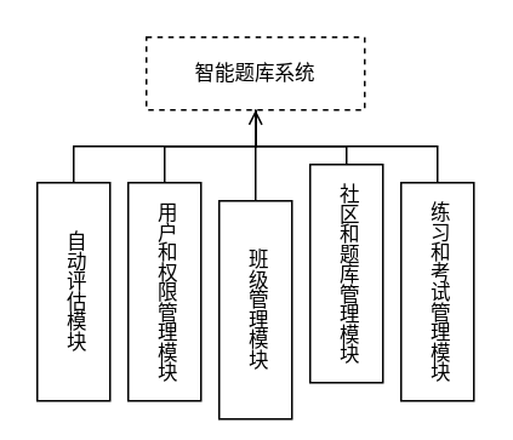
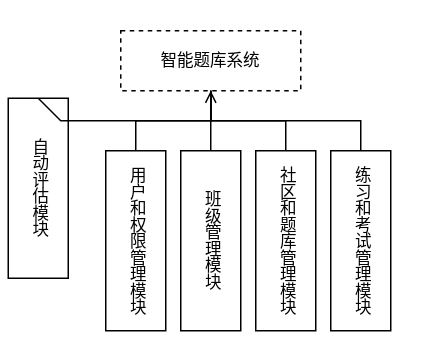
- <mxCell id="6" value="社区和题库管理模块" style="rounded=0;whiteSpace=wrap;html=1;textDirection=vertical-lr;fontSize=11;strokeWidth=1;" parent="1" vertex="1"><mxGeometry x="170" y="90" width="40" height="120" as="geometry" /></mxCell>
+ <mxCell id="6" value="社区和题库管理模块" style="rounded=0;whiteSpace=wrap;html=1;textDirection=vertical-lr;fontSize=11;strokeWidth=1;" parent="1" vertex="1"><mxGeometry x="170" y="100" width="40" height="120" as="geometry" /></mxCell>
- <mxCell id="3" value="自动评估模块" style="rounded=0;whiteSpace=wrap;html=1;textDirection=vertical-lr;fontSize=11;strokeWidth=1;" parent="1" vertex="1"><mxGeometry x="20" y="100" width="40" height="120" as="geometry" /></mxCell>
+ <mxCell id="3" value="自动评估模块" style="rounded=0;whiteSpace=wrap;html=1;textDirection=vertical-lr;fontSize=11;strokeWidth=1;" parent="1" vertex="1"><mxGeometry x="5" y="65" width="40" height="120" as="geometry" /></mxCell>
- <mxCell id="5" value="班级管理模块" style="rounded=0;whiteSpace=wrap;html=1;textDirection=vertical-lr;fontSize=11;strokeWidth=1;" parent="1" vertex="1"><mxGeometry x="120" y="110" width="40" height="120" as="geometry" /></mxCell>
+ <mxCell id="5" value="班级管理模块" style="rounded=0;whiteSpace=wrap;html=1;textDirection=vertical-lr;fontSize=11;strokeWidth=1;" parent="1" vertex="1"><mxGeometry x="120" y="100" width="40" height="120" as="geometry" /></mxCell>
